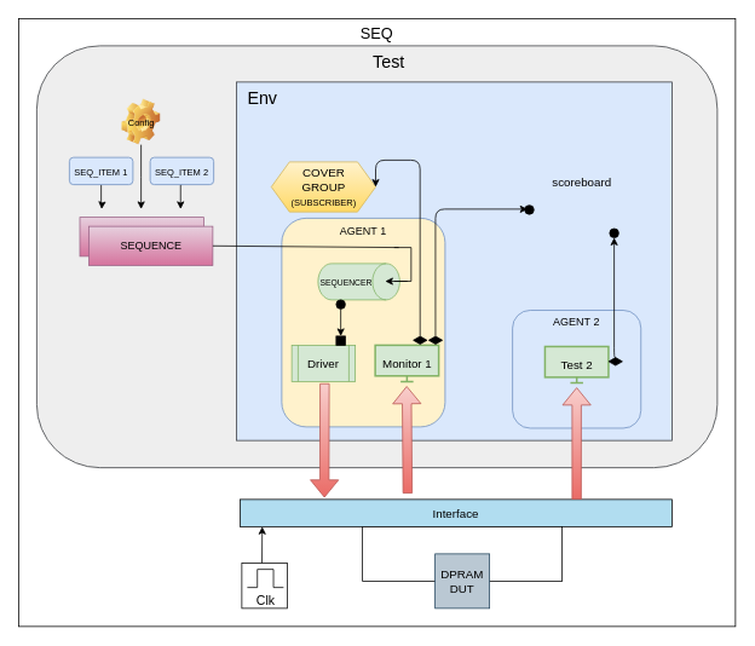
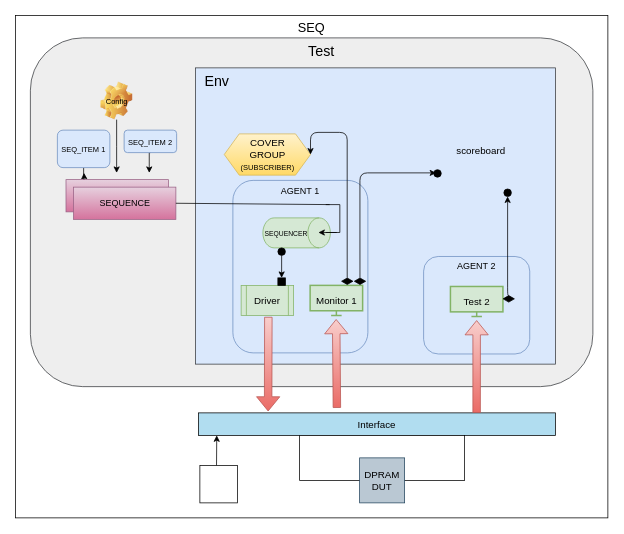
- <mxCell id="9" value="&lt;span style=&quot;font-size: 10px&quot;&gt;SEQ_ITEM 1&lt;/span&gt;" style="rounded=1;whiteSpace=wrap;html=1;labelBackgroundColor=none;fontSize=13;align=center;fillColor=#dae8fc;strokeColor=#6c8ebf;" parent="1" vertex="1"><mxGeometry x="76" y="173" width="70" height="30" as="geometry" /></mxCell>
+ <mxCell id="9" value="&lt;span style=&quot;font-size: 10px&quot;&gt;SEQ_ITEM 1&lt;/span&gt;" style="rounded=1;whiteSpace=wrap;html=1;labelBackgroundColor=none;fontSize=13;align=center;fillColor=#dae8fc;strokeColor=#6c8ebf;" parent="1" vertex="1"><mxGeometry x="76" y="173" width="70" height="50" as="geometry" /></mxCell>
- <mxCell id="6" value="AGENT 1" style="rounded=1;whiteSpace=wrap;html=1;labelPosition=center;verticalLabelPosition=middle;align=center;verticalAlign=top;fillColor=#fff2cc;strokeColor=#6c8ebf;" parent="1" vertex="1"><mxGeometry x="310" y="240" width="180" height="230" as="geometry" /></mxCell>
+ <mxCell id="6" value="AGENT 1" style="rounded=1;whiteSpace=wrap;html=1;labelPosition=center;verticalLabelPosition=middle;align=center;verticalAlign=top;fillColor=#dae8fc;strokeColor=#6c8ebf;" parent="1" vertex="1"><mxGeometry x="310" y="240" width="180" height="230" as="geometry" /></mxCell>
- <mxCell id="20" value="&lt;font style=&quot;font-size: 14px&quot;&gt;Clk&lt;/font&gt;" style="pointerEvents=1;verticalLabelPosition=bottom;shadow=0;dashed=0;align=center;html=1;verticalAlign=top;shape=mxgraph.electrical.waveforms.pulse_1;labelBackgroundColor=none;strokeColor=#000000;fontSize=10;fontColor=#000000;" parent="1" vertex="1"><mxGeometry x="272" y="627" width="40" height="20" as="geometry" /></mxCell>
